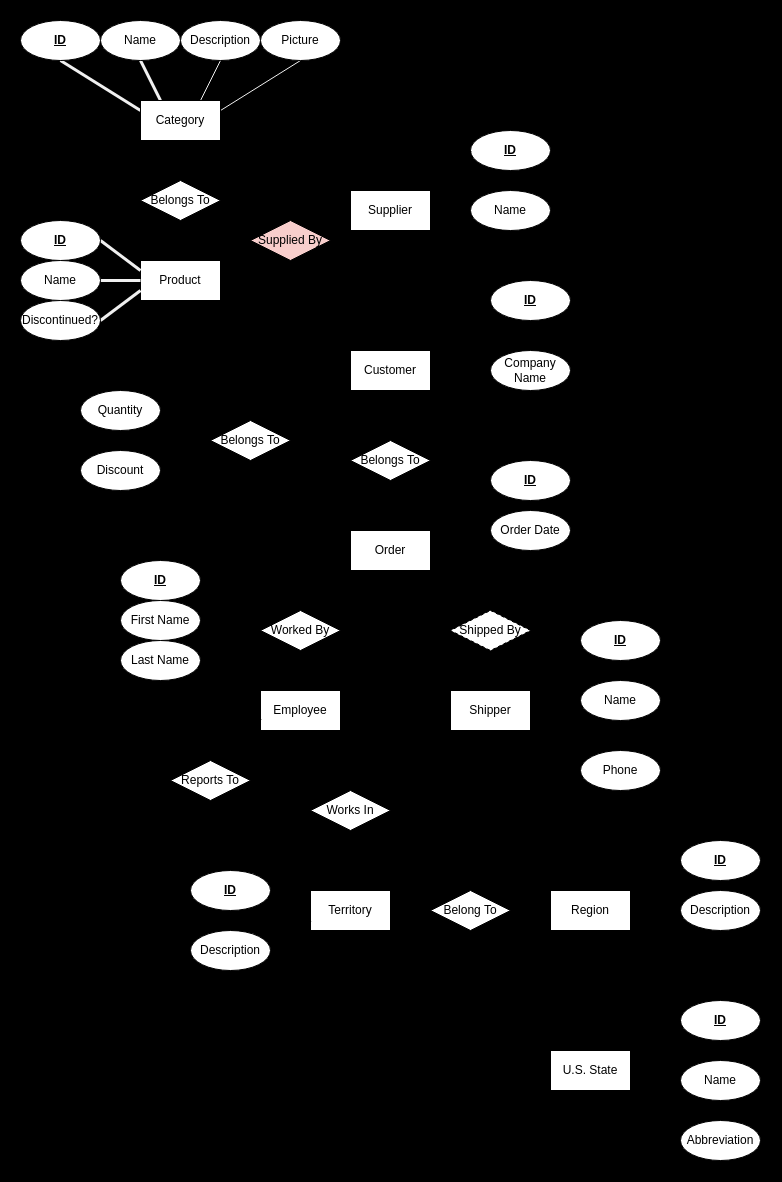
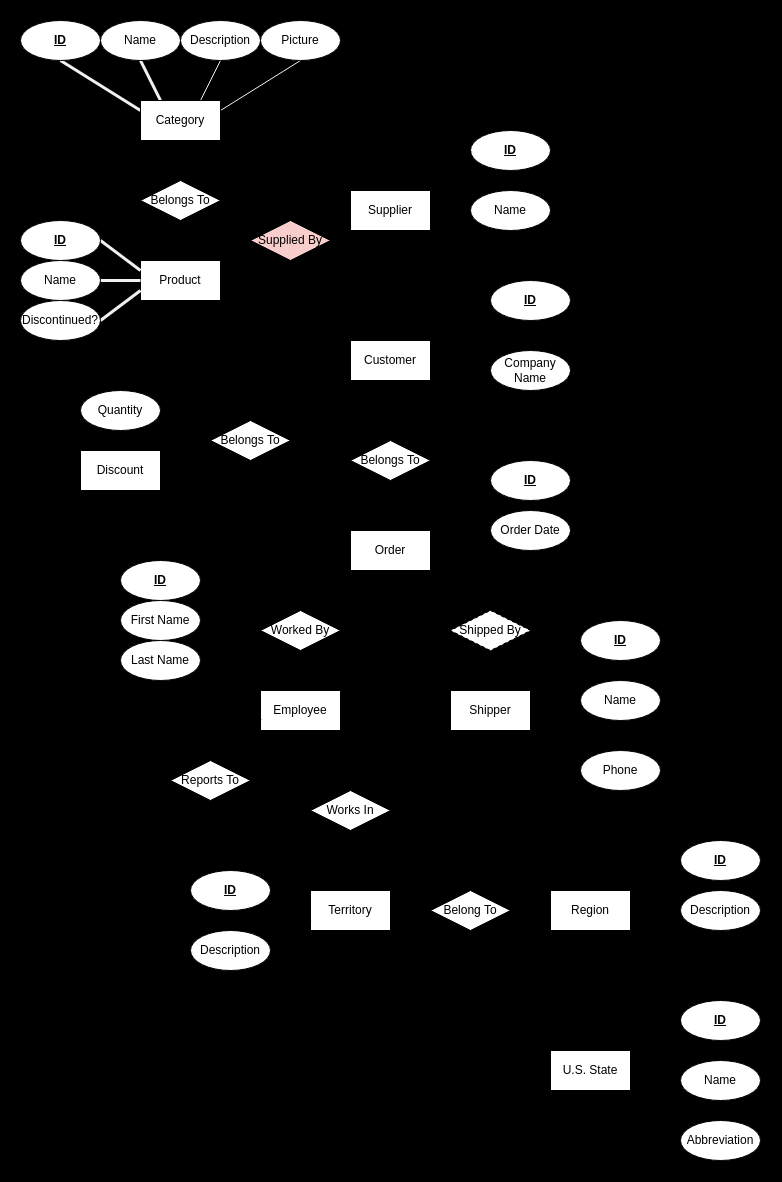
- <mxCell id="26" value="Customer" style="rounded=0;whiteSpace=wrap;html=1;" parent="1" vertex="1"><mxGeometry x="350" y="350" width="80" height="40" as="geometry" /></mxCell>
+ <mxCell id="26" value="Customer" style="rounded=0;whiteSpace=wrap;html=1;" parent="1" vertex="1"><mxGeometry x="350" y="340" width="80" height="40" as="geometry" /></mxCell>
- <mxCell id="80" value="Discount" style="ellipse;whiteSpace=wrap;html=1;" parent="1" vertex="1"><mxGeometry x="80" y="450" width="80" height="40" as="geometry" /></mxCell>
+ <mxCell id="80" value="Discount" style="whiteSpace=wrap;html=1;rounded=0;" parent="1" vertex="1"><mxGeometry x="80" y="450" width="80" height="40" as="geometry" /></mxCell>
